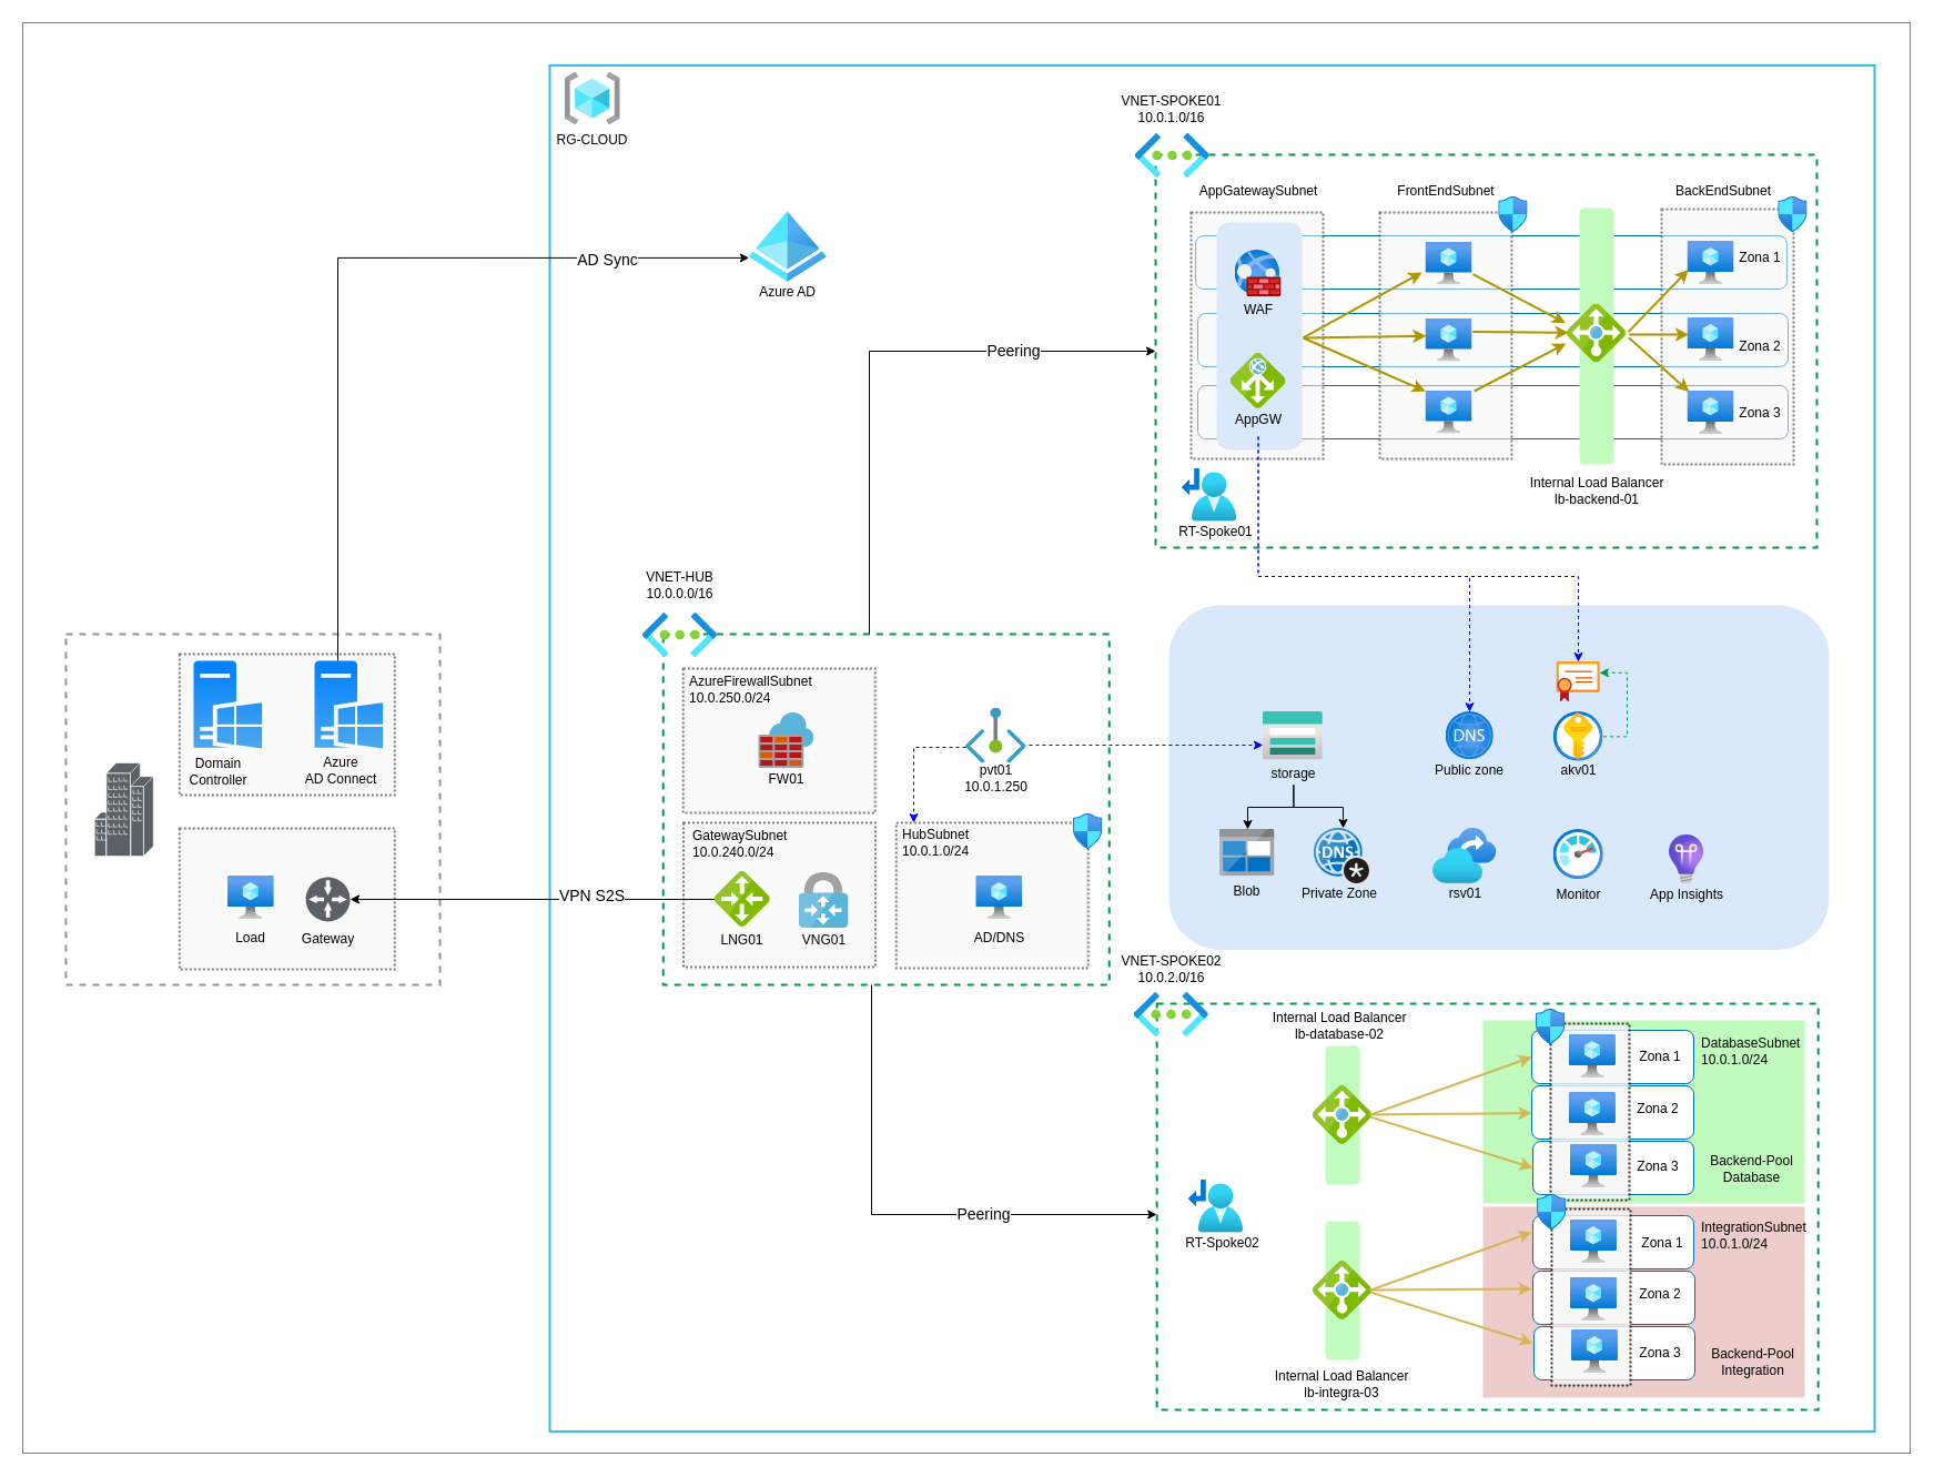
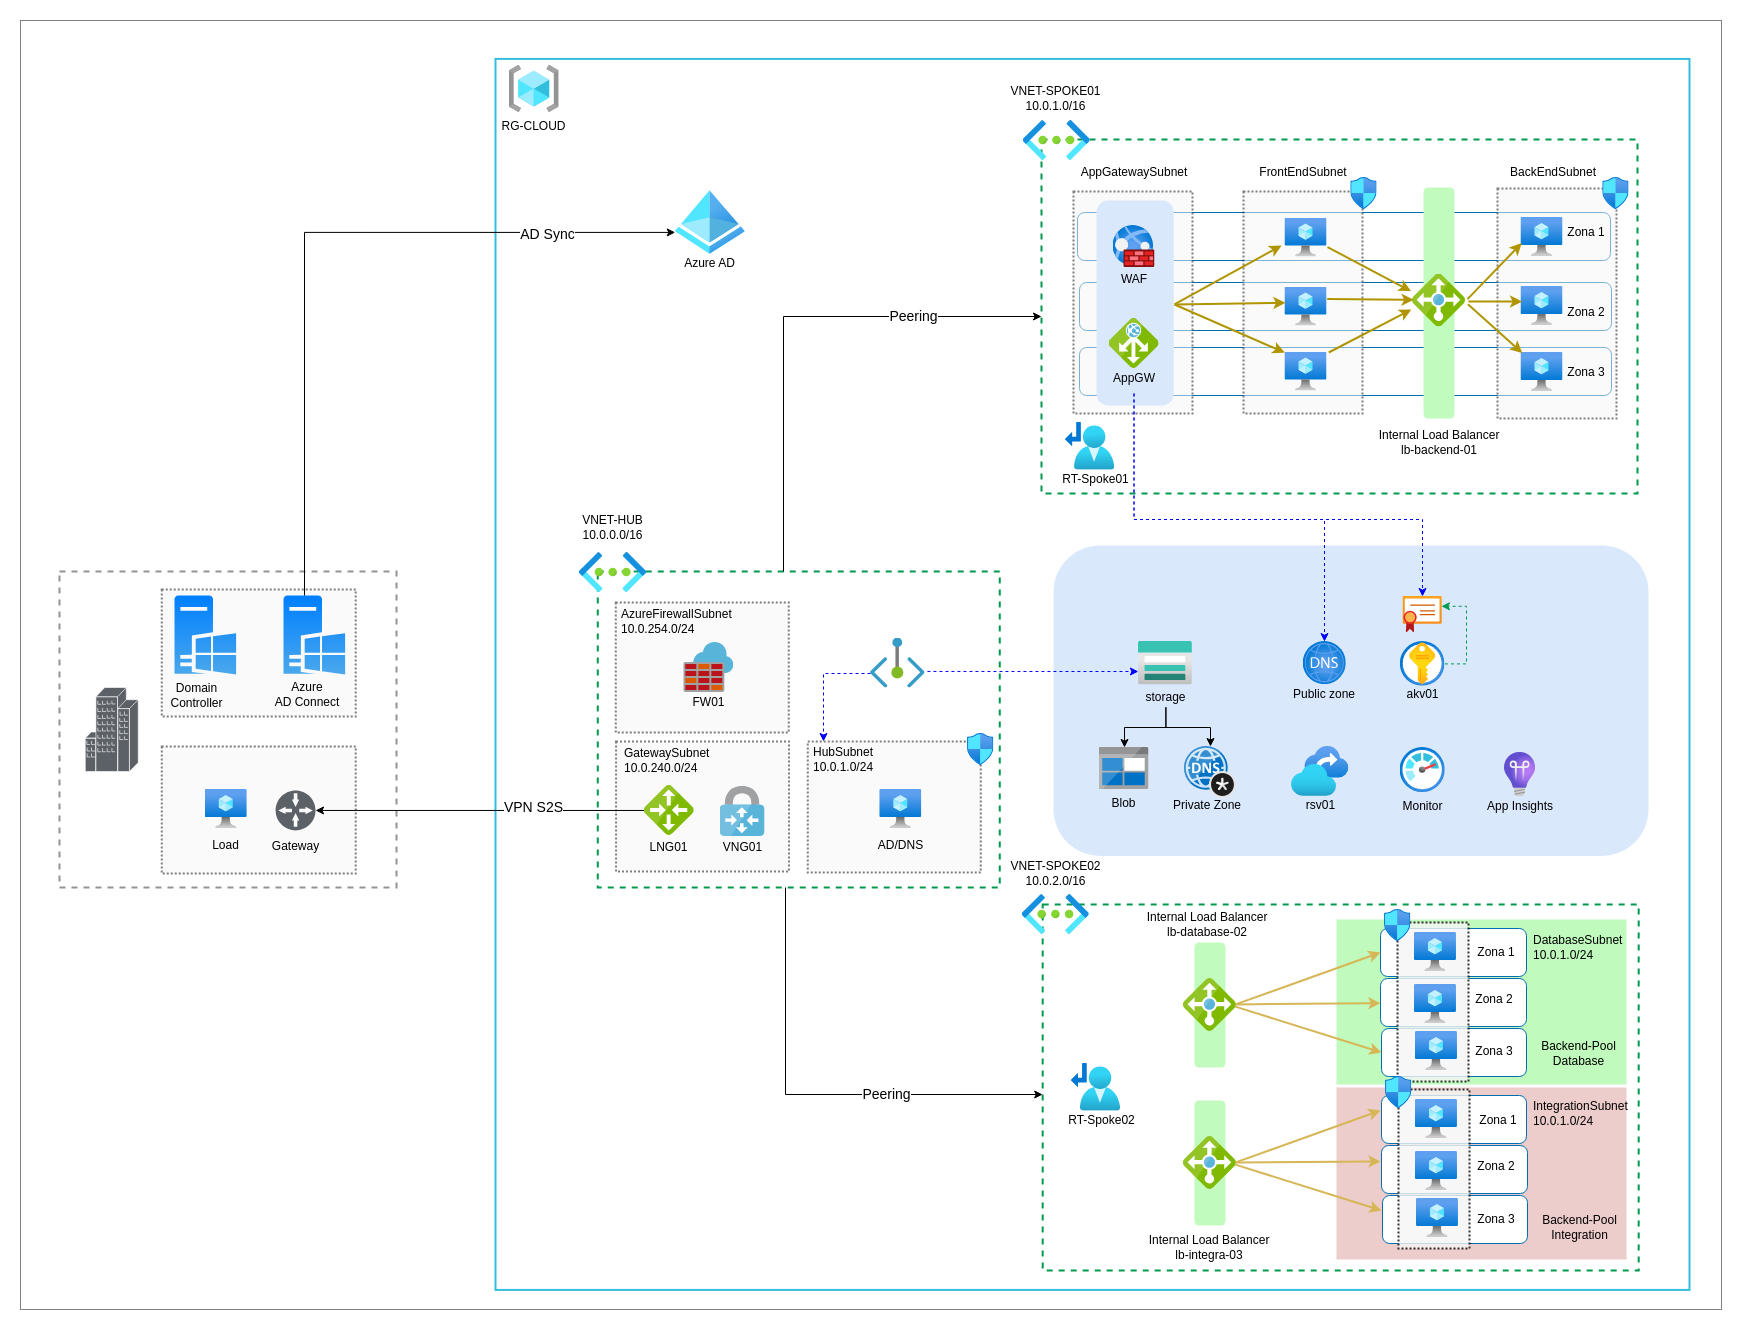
- <mxCell id="90" value="AzureFirewallSubnet&lt;br&gt;10.0.250.0/24" style="text;html=1;strokeColor=none;fillColor=none;align=left;verticalAlign=middle;whiteSpace=wrap;rounded=0;" parent="88" vertex="1"><mxGeometry x="3.5" y="9" width="89.5" height="19" as="geometry" /></mxCell>
+ <mxCell id="90" value="AzureFirewallSubnet&lt;br&gt;10.0.254.0/24" style="text;html=1;strokeColor=none;fillColor=none;align=left;verticalAlign=middle;whiteSpace=wrap;rounded=0;" parent="88" vertex="1"><mxGeometry x="3.5" y="9" width="89.5" height="19" as="geometry" /></mxCell>
- <mxCell id="93" value="pvt01&lt;br&gt;10.0.1.250" style="text;html=1;strokeColor=none;fillColor=none;align=center;verticalAlign=middle;whiteSpace=wrap;rounded=0;" parent="87" vertex="1"><mxGeometry x="62.3" y="162.5" width="55" height="19" as="geometry" /></mxCell>
